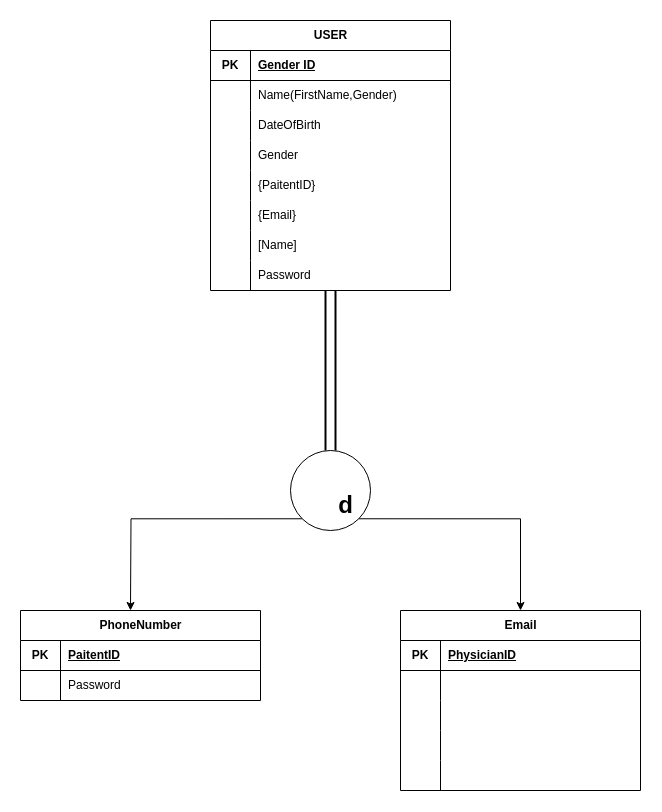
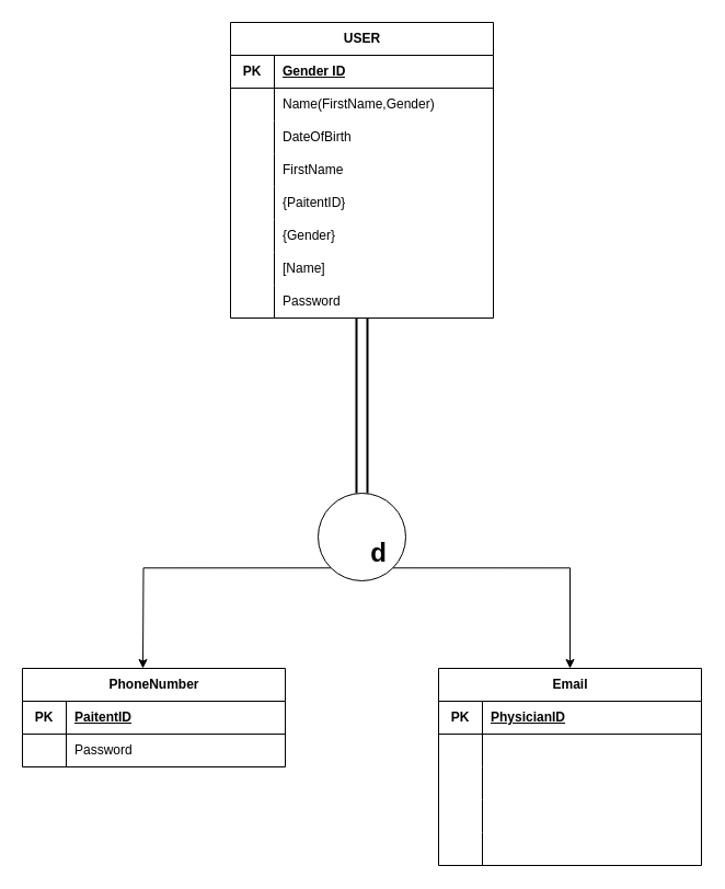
- <mxCell id="14" value="Gender" style="shape=partialRectangle;connectable=0;fillColor=none;top=0;left=0;bottom=0;right=0;align=left;spacingLeft=6;overflow=hidden;whiteSpace=wrap;html=1;" vertex="1" parent="12"><mxGeometry x="40" width="200" height="30" as="geometry"><mxRectangle width="200" height="30" as="alternateBounds" /></mxGeometry></mxCell>
+ <mxCell id="14" value="FirstName" style="shape=partialRectangle;connectable=0;fillColor=none;top=0;left=0;bottom=0;right=0;align=left;spacingLeft=6;overflow=hidden;whiteSpace=wrap;html=1;" vertex="1" parent="12"><mxGeometry x="40" width="200" height="30" as="geometry"><mxRectangle width="200" height="30" as="alternateBounds" /></mxGeometry></mxCell>
- <mxCell id="20" value="{Email}" style="shape=partialRectangle;connectable=0;fillColor=none;top=0;left=0;bottom=0;right=0;align=left;spacingLeft=6;overflow=hidden;whiteSpace=wrap;html=1;" vertex="1" parent="18"><mxGeometry x="40" width="200" height="30" as="geometry"><mxRectangle width="200" height="30" as="alternateBounds" /></mxGeometry></mxCell>
+ <mxCell id="20" value="{Gender}" style="shape=partialRectangle;connectable=0;fillColor=none;top=0;left=0;bottom=0;right=0;align=left;spacingLeft=6;overflow=hidden;whiteSpace=wrap;html=1;" vertex="1" parent="18"><mxGeometry x="40" width="200" height="30" as="geometry"><mxRectangle width="200" height="30" as="alternateBounds" /></mxGeometry></mxCell>
